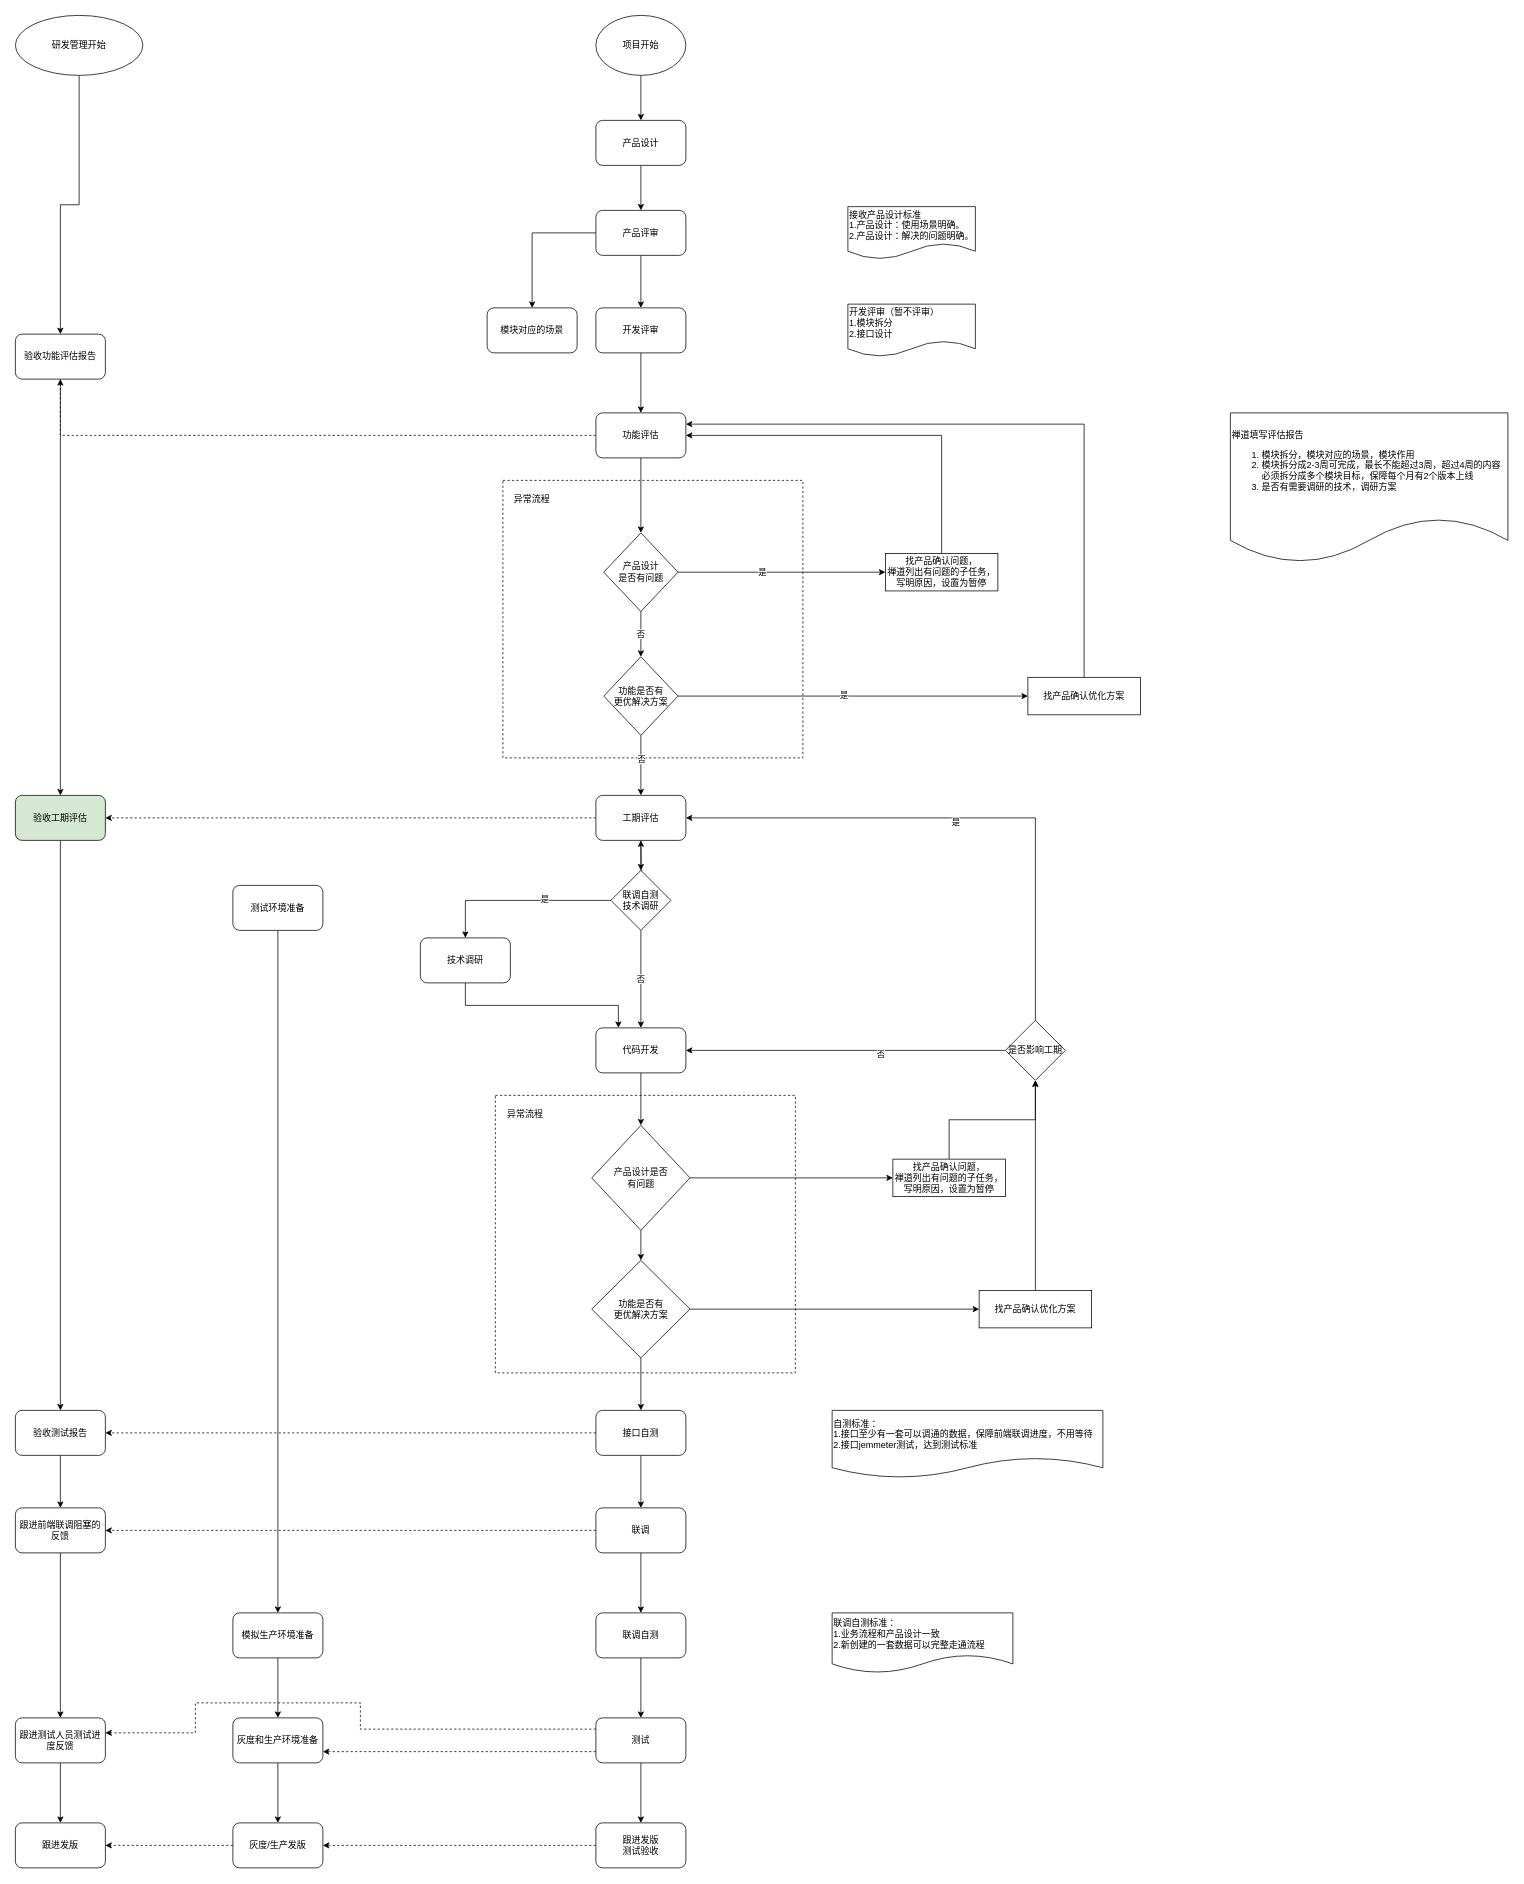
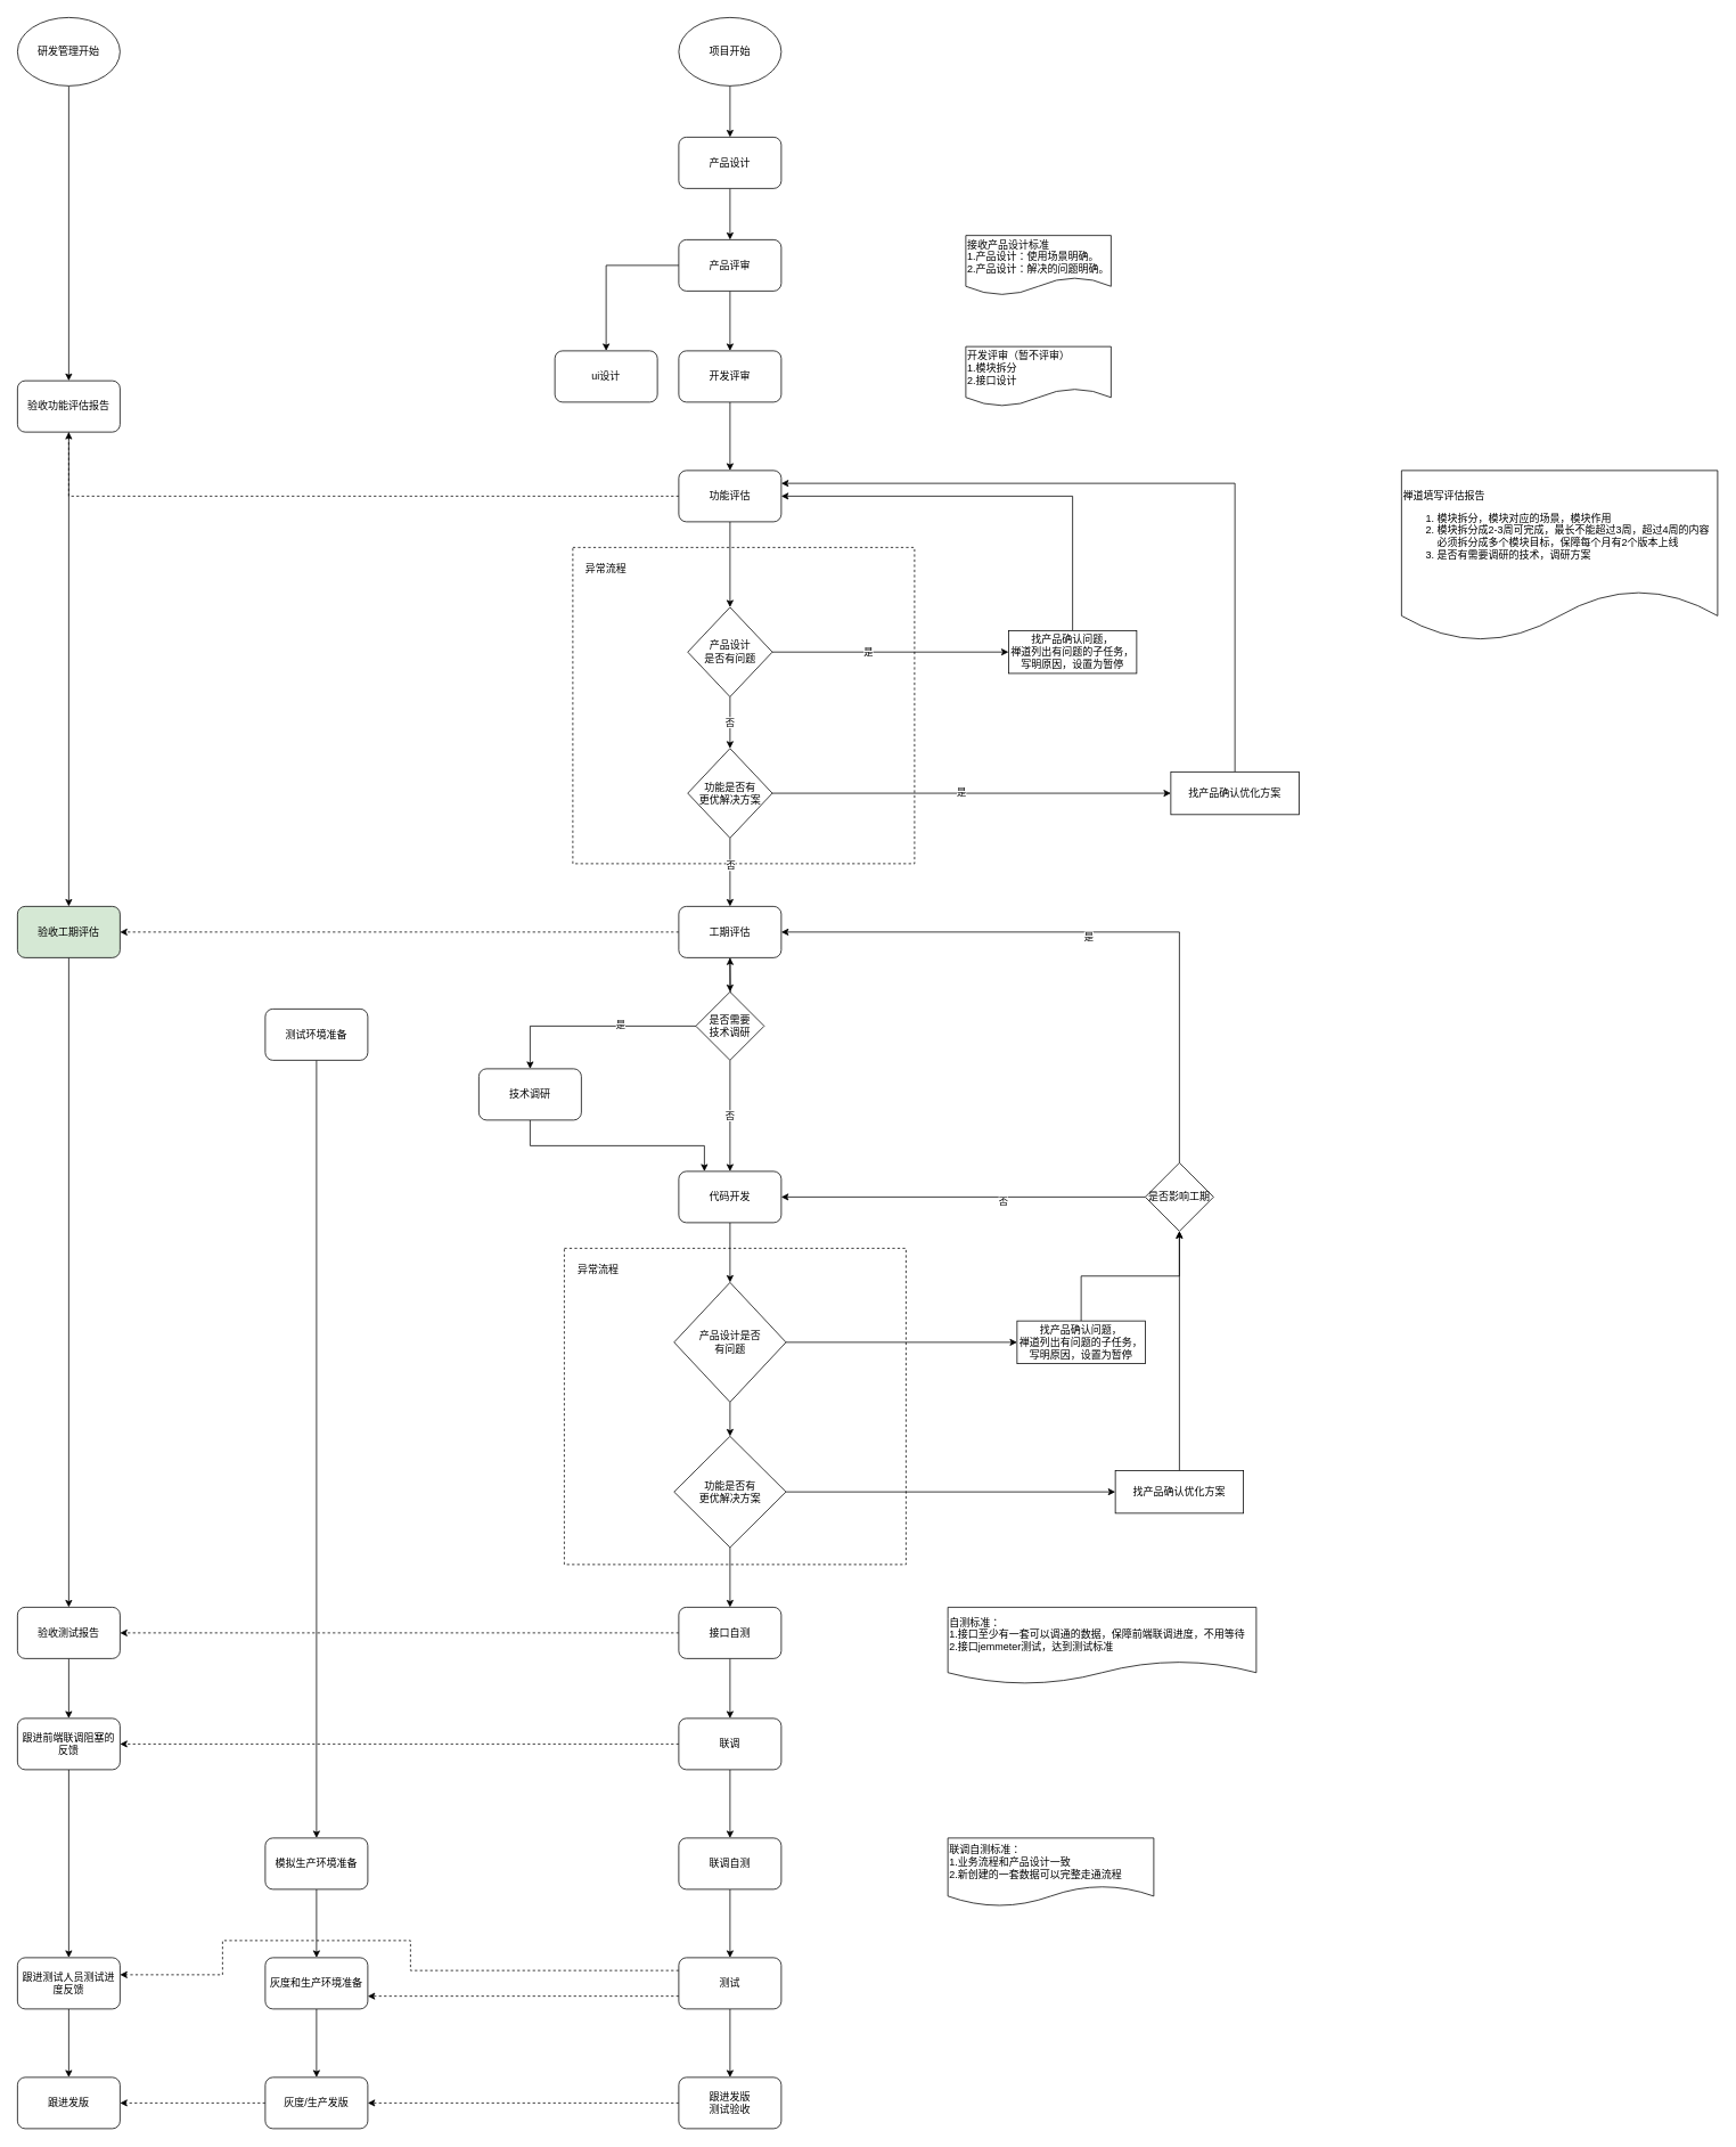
- <mxCell id="72" value="研发管理开始" style="ellipse;whiteSpace=wrap;html=1;" vertex="1" parent="1"><mxGeometry x="20" y="20" width="170" height="80" as="geometry" /></mxCell>
+ <mxCell id="72" value="研发管理开始" style="ellipse;whiteSpace=wrap;html=1;" vertex="1" parent="1"><mxGeometry x="20" y="20" width="120" height="80" as="geometry" /></mxCell>
- <mxCell id="9" value="模块对应的场景" style="rounded=1;whiteSpace=wrap;html=1;" vertex="1" parent="1"><mxGeometry x="649" y="410" width="120" height="60" as="geometry" /></mxCell>
+ <mxCell id="9" value="ui设计" style="rounded=1;whiteSpace=wrap;html=1;" vertex="1" parent="1"><mxGeometry x="649" y="410" width="120" height="60" as="geometry" /></mxCell>
- <mxCell id="98" value="联调自测&lt;br&gt;技术调研" style="rhombus;whiteSpace=wrap;html=1;" vertex="1" parent="1"><mxGeometry x="814" y="1160" width="80" height="80" as="geometry" /></mxCell>
+ <mxCell id="98" value="是否需要&lt;br&gt;技术调研" style="rhombus;whiteSpace=wrap;html=1;" vertex="1" parent="1"><mxGeometry x="814" y="1160" width="80" height="80" as="geometry" /></mxCell>
